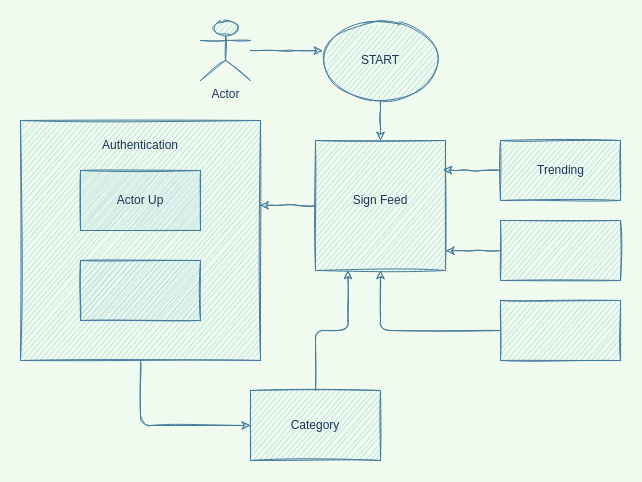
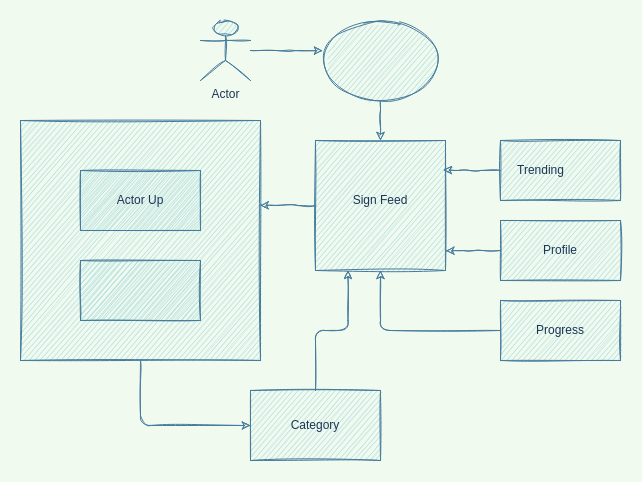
- <mxCell id="10" value="START" style="text;html=1;strokeColor=none;fillColor=none;align=center;verticalAlign=middle;whiteSpace=wrap;fontColor=#1D3557;sketch=1;" vertex="1" parent="1"><mxGeometry x="330" y="30" width="100" height="60" as="geometry" /></mxCell>
- <mxCell id="7" value="Authentication" style="text;html=1;strokeColor=none;fillColor=none;align=center;verticalAlign=middle;whiteSpace=wrap;fontColor=#1D3557;sketch=1;" vertex="1" parent="1"><mxGeometry x="20" y="130" width="240" height="30" as="geometry" /></mxCell>
- <mxCell id="20" value="Trending" style="text;html=1;align=center;verticalAlign=middle;resizable=0;points=[];autosize=1;fontColor=#1D3557;sketch=1;" vertex="1" parent="1"><mxGeometry x="530" y="160" width="60" height="20" as="geometry" /></mxCell>
+ <mxCell id="20" value="Trending" style="text;html=1;align=center;verticalAlign=middle;resizable=0;points=[];autosize=1;fontColor=#1D3557;sketch=1;" vertex="1" parent="1"><mxGeometry x="510" y="160" width="60" height="20" as="geometry" /></mxCell>
+ <mxCell id="21" value="Profile" style="text;html=1;strokeColor=none;fillColor=none;align=center;verticalAlign=middle;whiteSpace=wrap;fontColor=#1D3557;sketch=1;" vertex="1" parent="1"><mxGeometry x="500" y="220" width="120" height="60" as="geometry" /></mxCell>
+ <mxCell id="22" value="Progress" style="text;html=1;strokeColor=none;fillColor=none;align=center;verticalAlign=middle;whiteSpace=wrap;fontColor=#1D3557;sketch=1;" vertex="1" parent="1"><mxGeometry x="540" y="320" width="40" height="20" as="geometry" /></mxCell>
